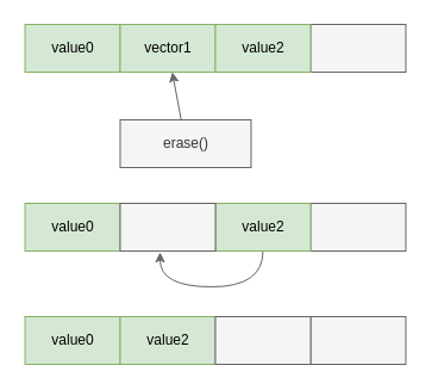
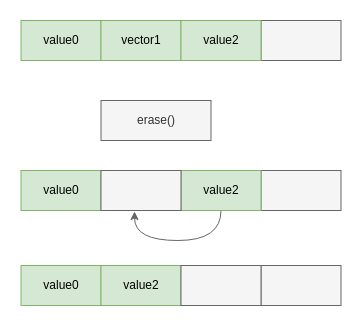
- <mxCell id="6" value="" style="edgeStyle=none;html=1;fillColor=#f5f5f5;strokeColor=#666666;" edge="1" parent="1" source="7" target="3"><mxGeometry relative="1" as="geometry" /></mxCell>
